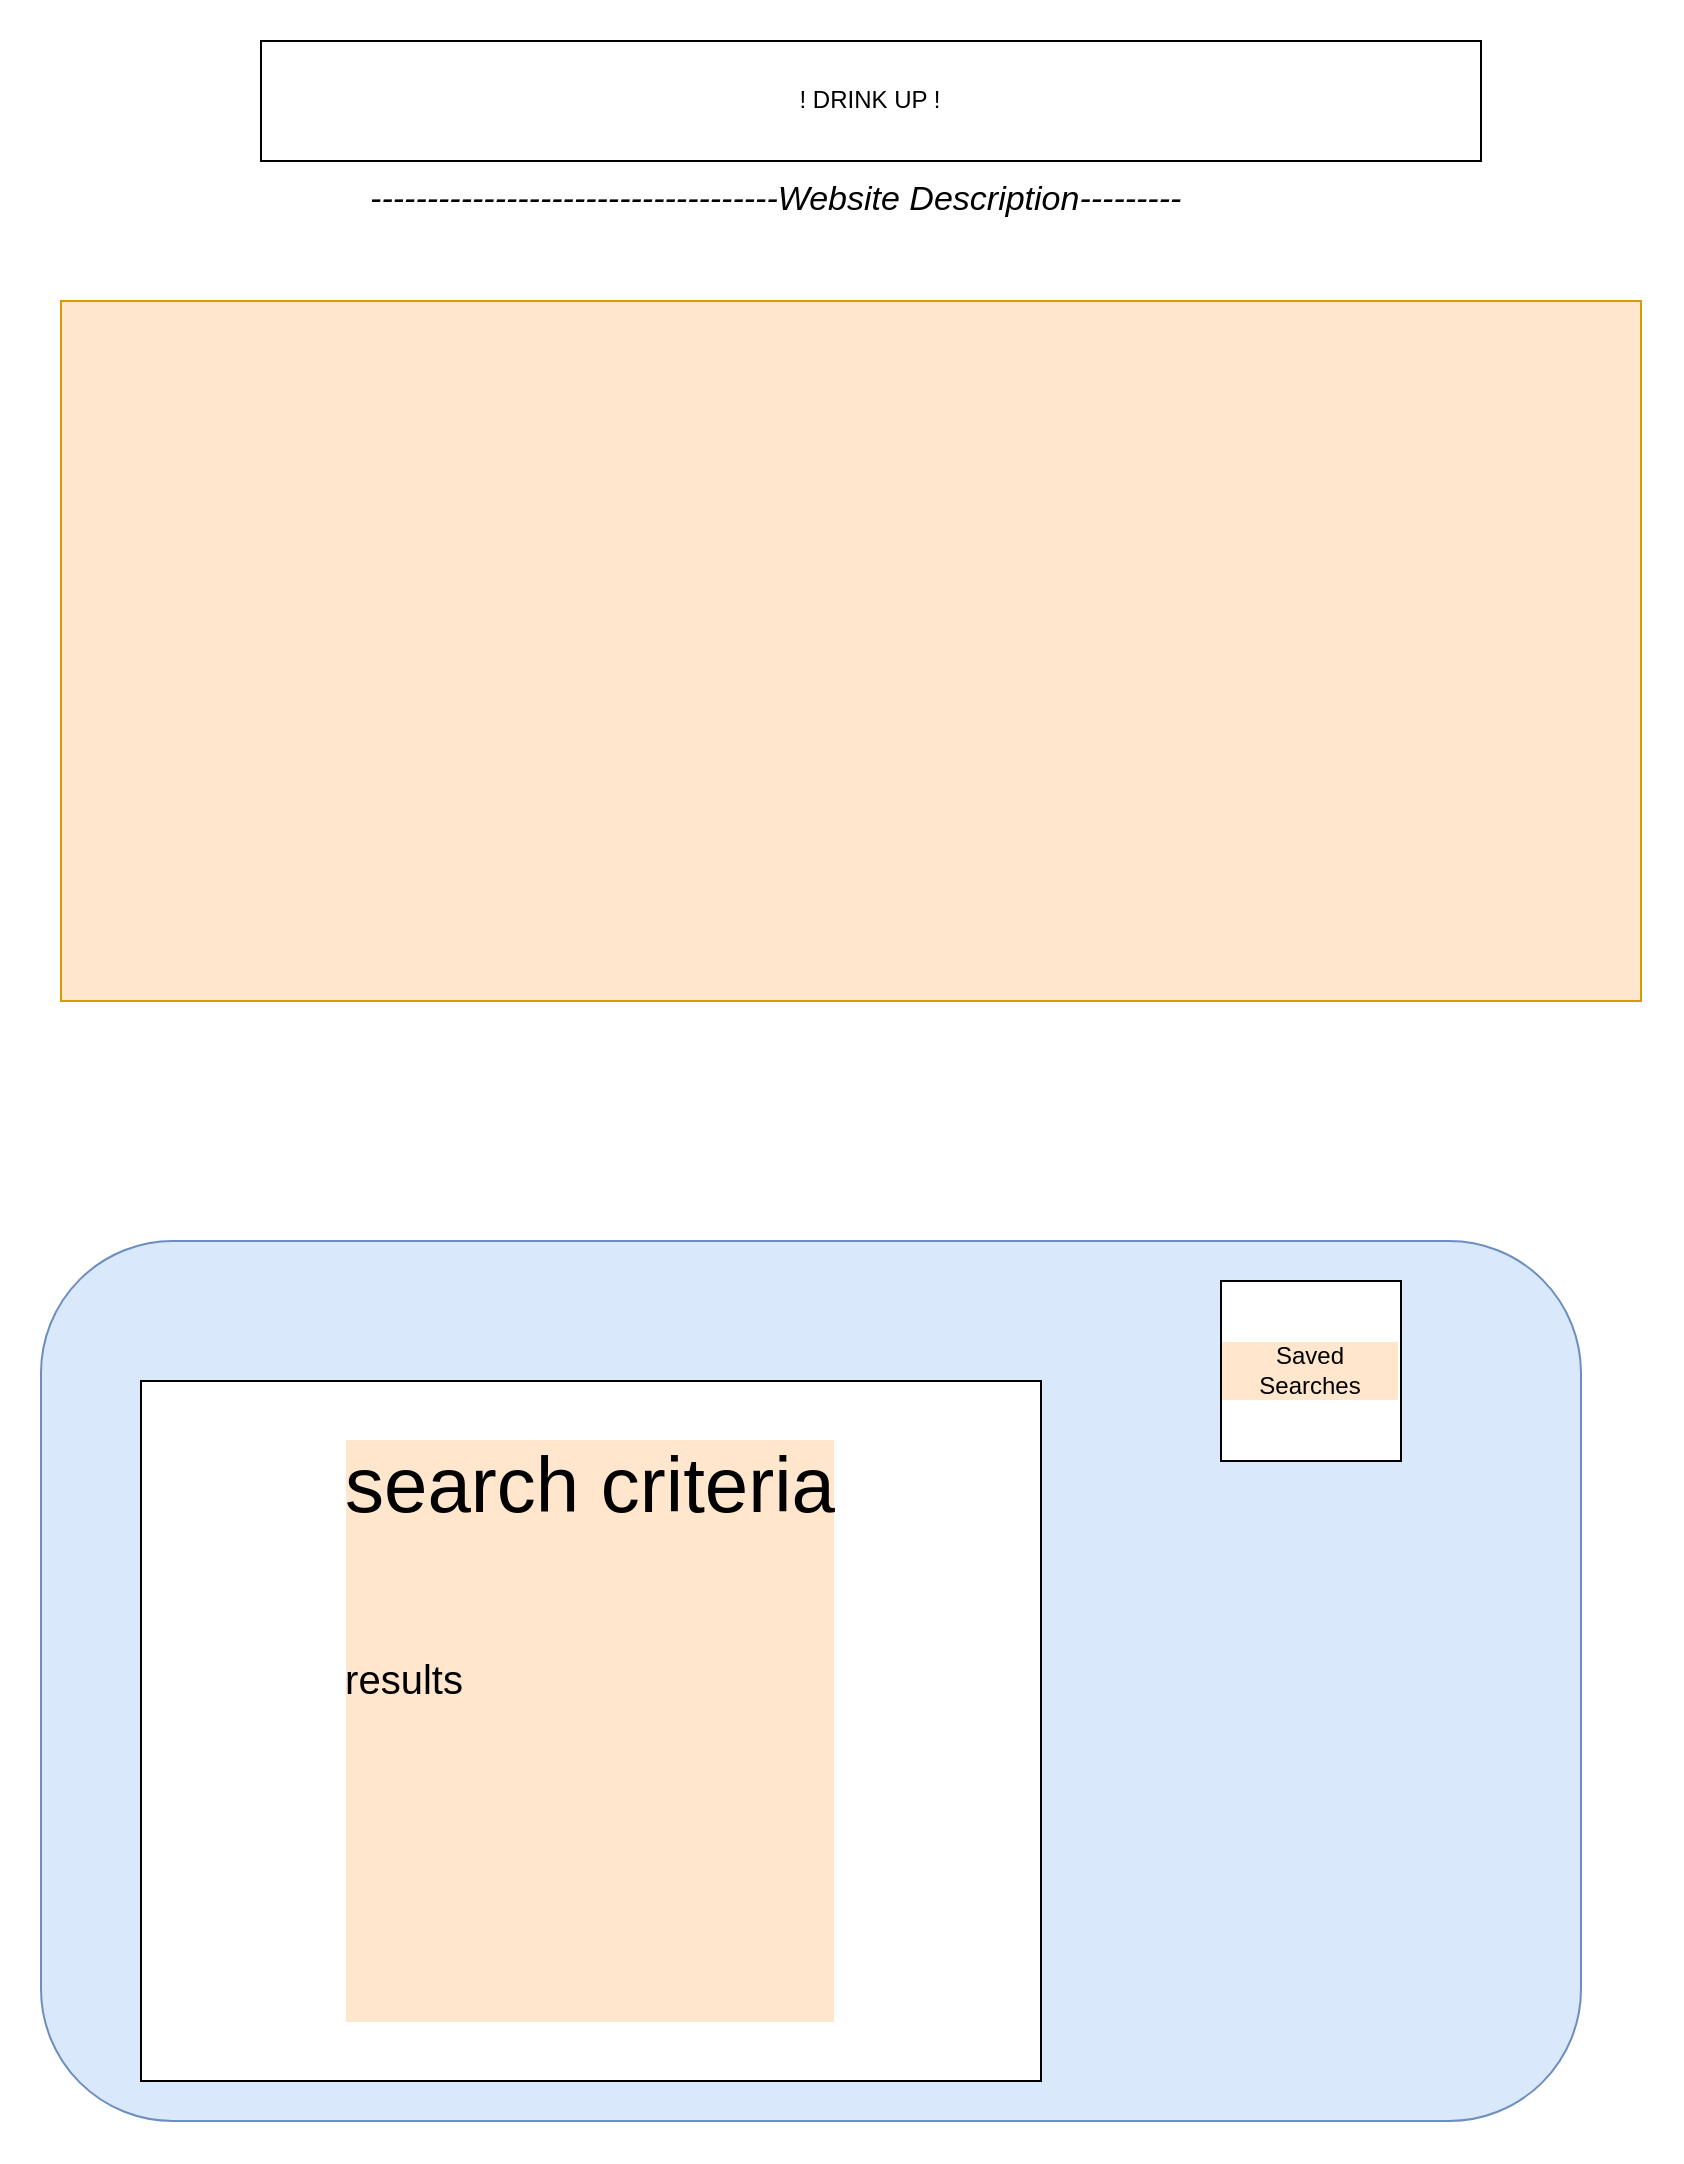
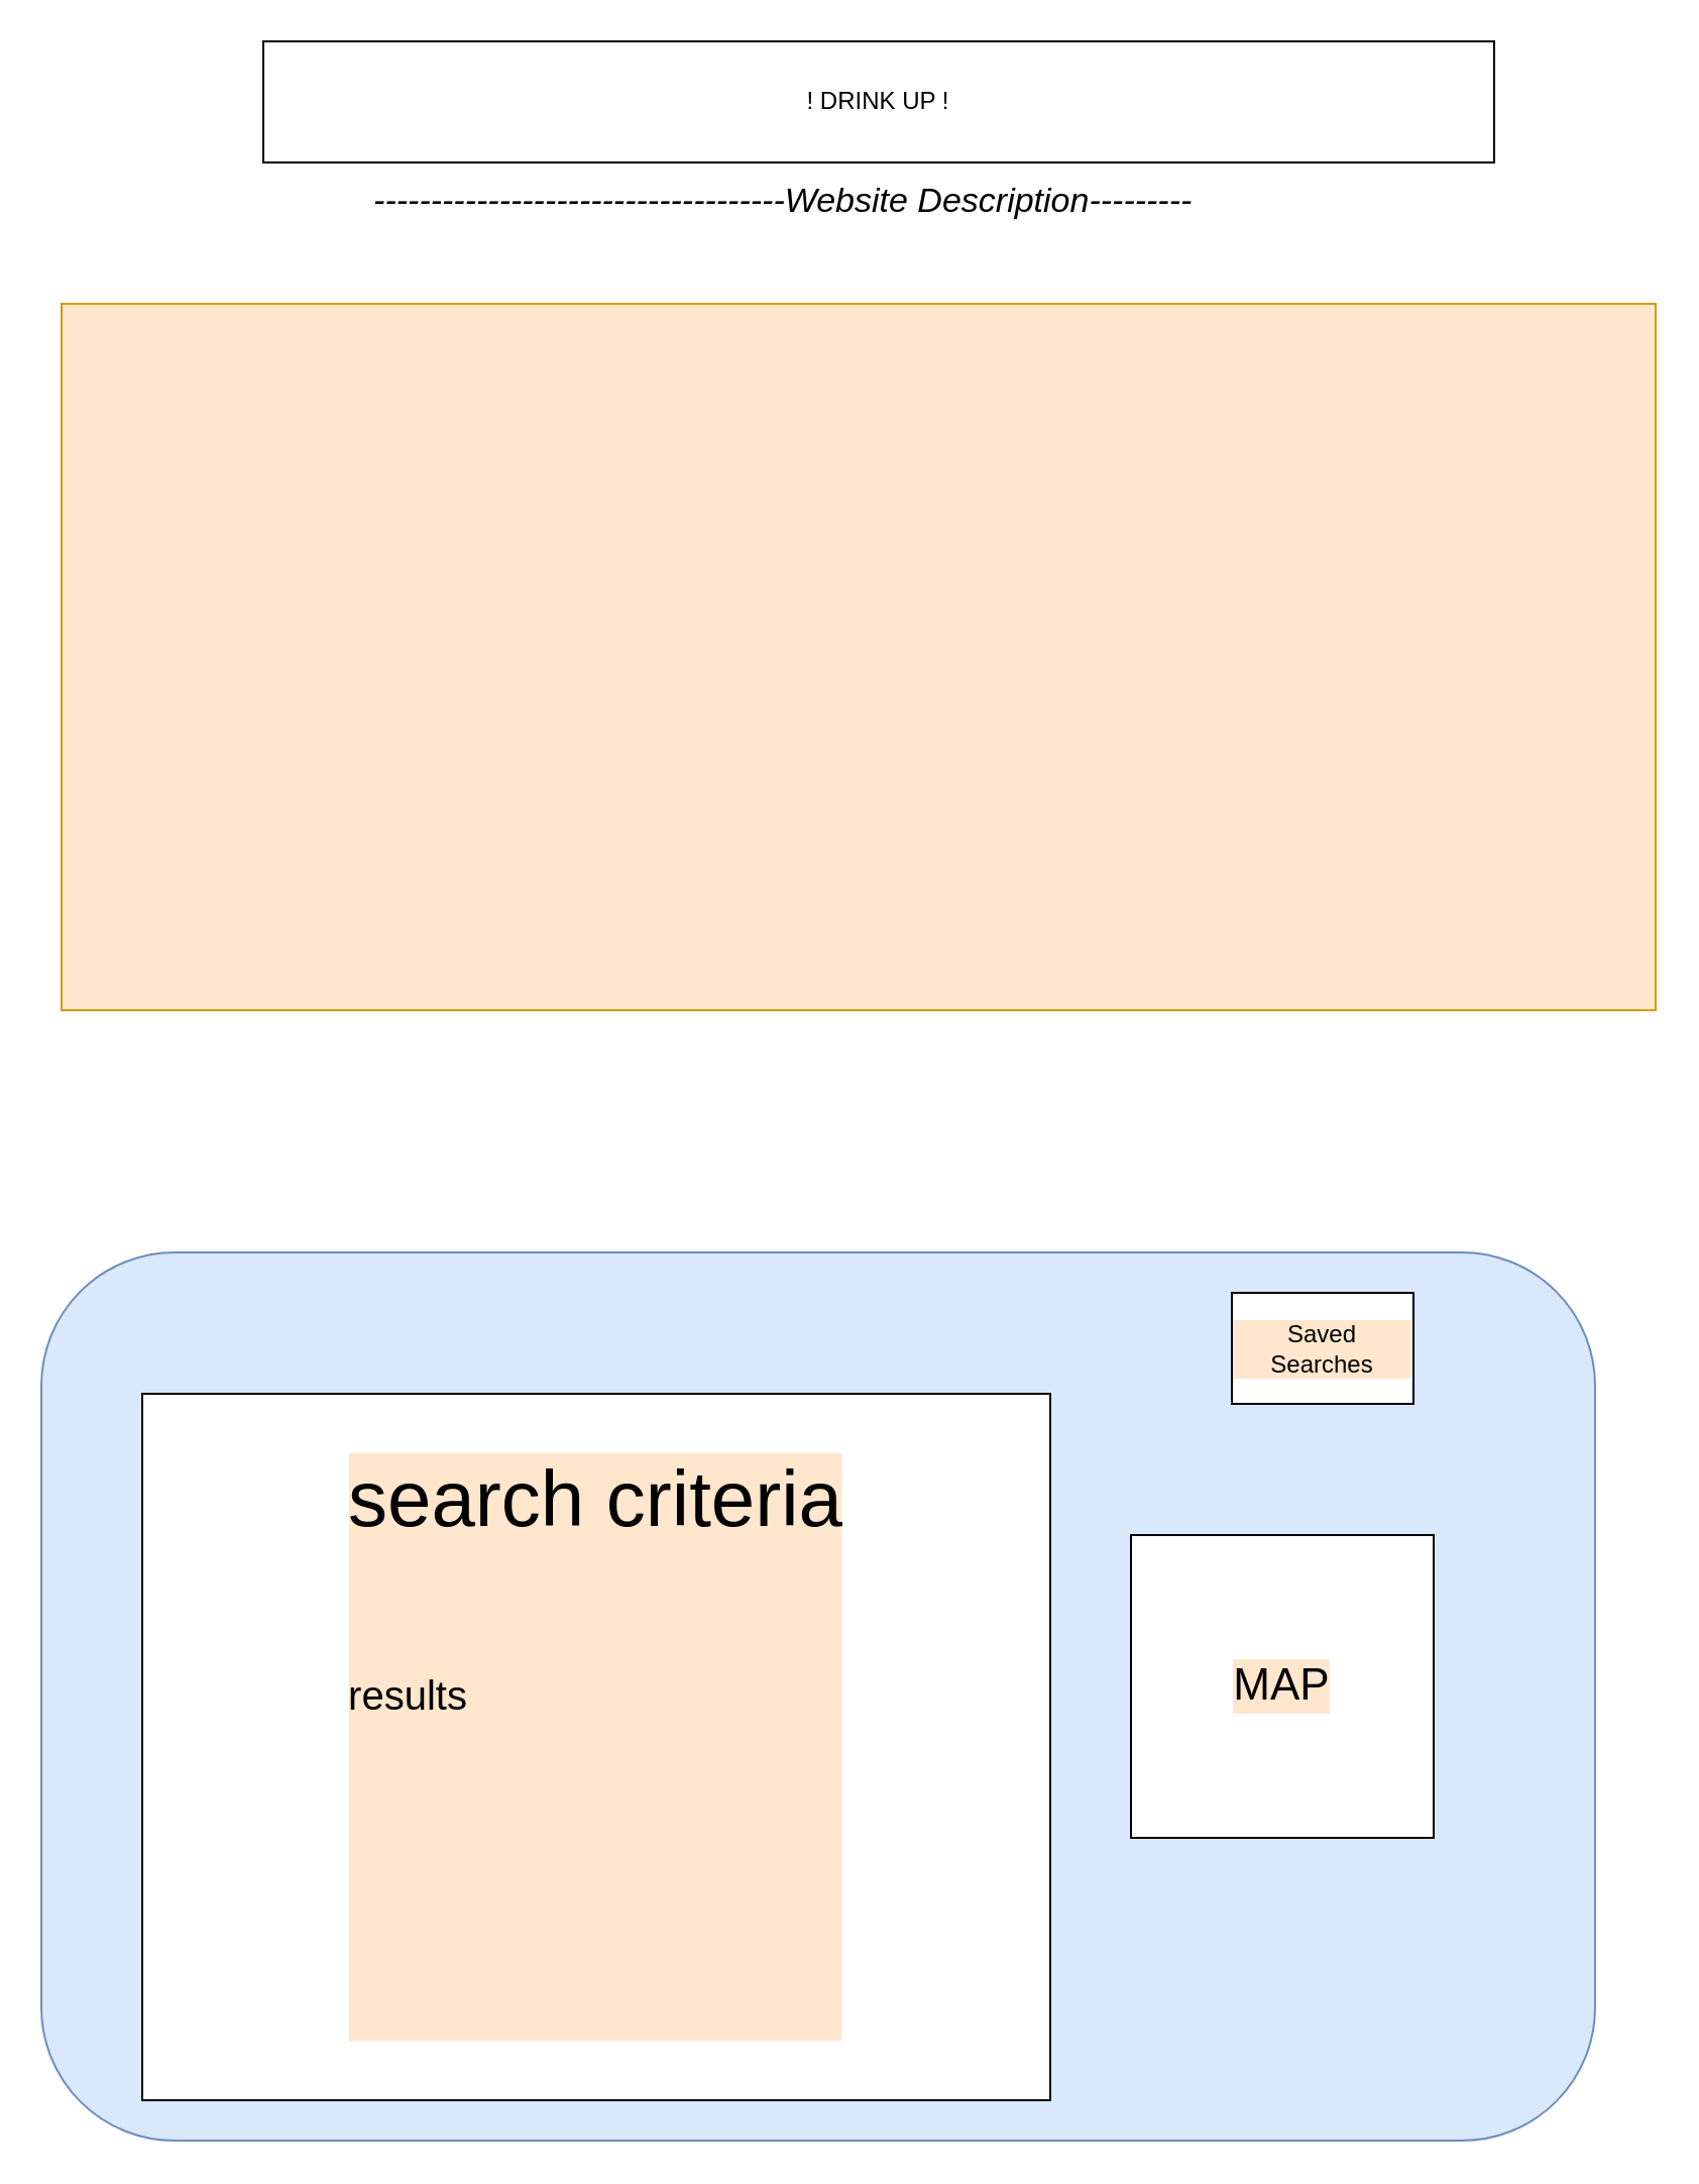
- <mxCell id="6" value="Saved Searches" style="whiteSpace=wrap;html=1;aspect=fixed;labelBackgroundColor=#FFE6CC;gradientColor=none;fontColor=none;" vertex="1" parent="1"><mxGeometry x="610" y="640" width="90" height="90" as="geometry" /></mxCell>
+ <mxCell id="6" value="Saved Searches" style="whiteSpace=wrap;html=1;aspect=fixed;labelBackgroundColor=#FFE6CC;gradientColor=none;fontColor=none;" vertex="1" parent="1"><mxGeometry x="610" y="640" width="90" height="55" as="geometry" /></mxCell>
+ <mxCell id="8" value="&lt;font style=&quot;font-size: 22px&quot;&gt;MAP&lt;/font&gt;" style="whiteSpace=wrap;html=1;aspect=fixed;labelBackgroundColor=#FFE6CC;gradientColor=none;fontColor=none;" vertex="1" parent="1"><mxGeometry x="560" y="760" width="150" height="150" as="geometry" /></mxCell>
